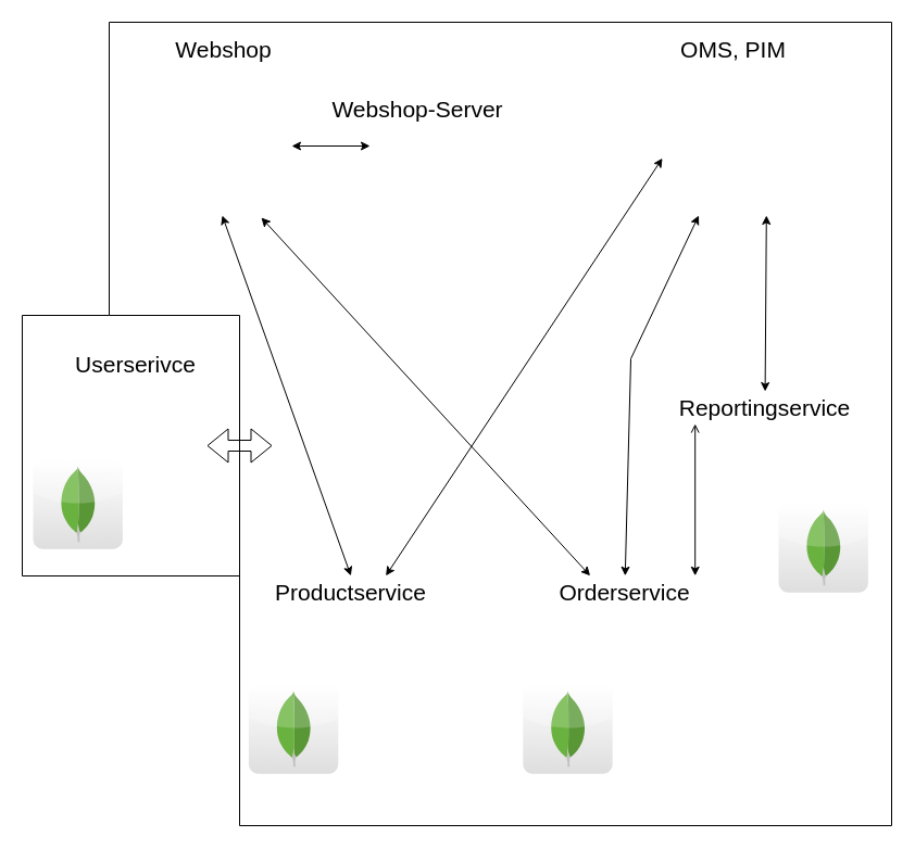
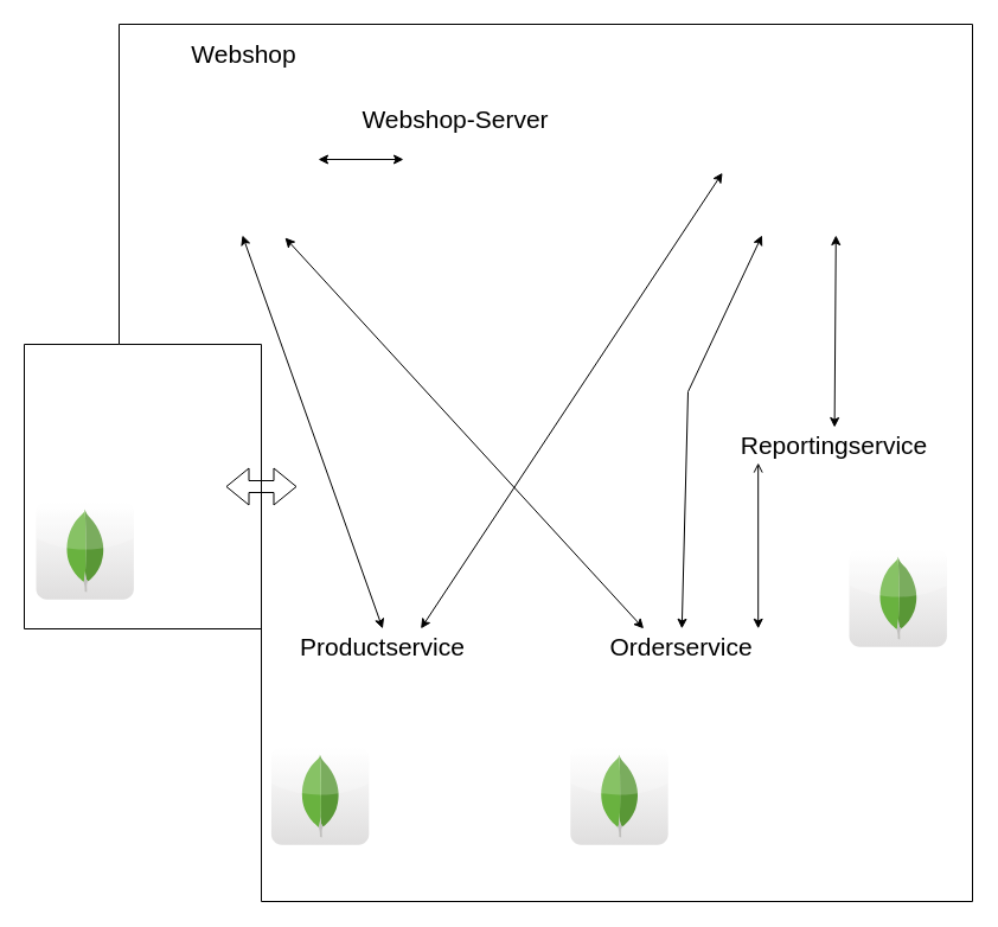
- <mxCell id="20" value="OMS, PIM" style="text;html=1;strokeColor=none;fillColor=none;align=center;verticalAlign=middle;whiteSpace=wrap;rounded=0;fontSize=21;" parent="1" vertex="1"><mxGeometry x="610" y="30" width="128.8" height="30" as="geometry" /></mxCell>
- <mxCell id="10" value="Userserivce" style="text;html=1;strokeColor=none;fillColor=none;align=center;verticalAlign=middle;whiteSpace=wrap;rounded=0;fontSize=21;" parent="1" vertex="1"><mxGeometry x="59.6" y="320" width="128.8" height="30" as="geometry" /></mxCell>
